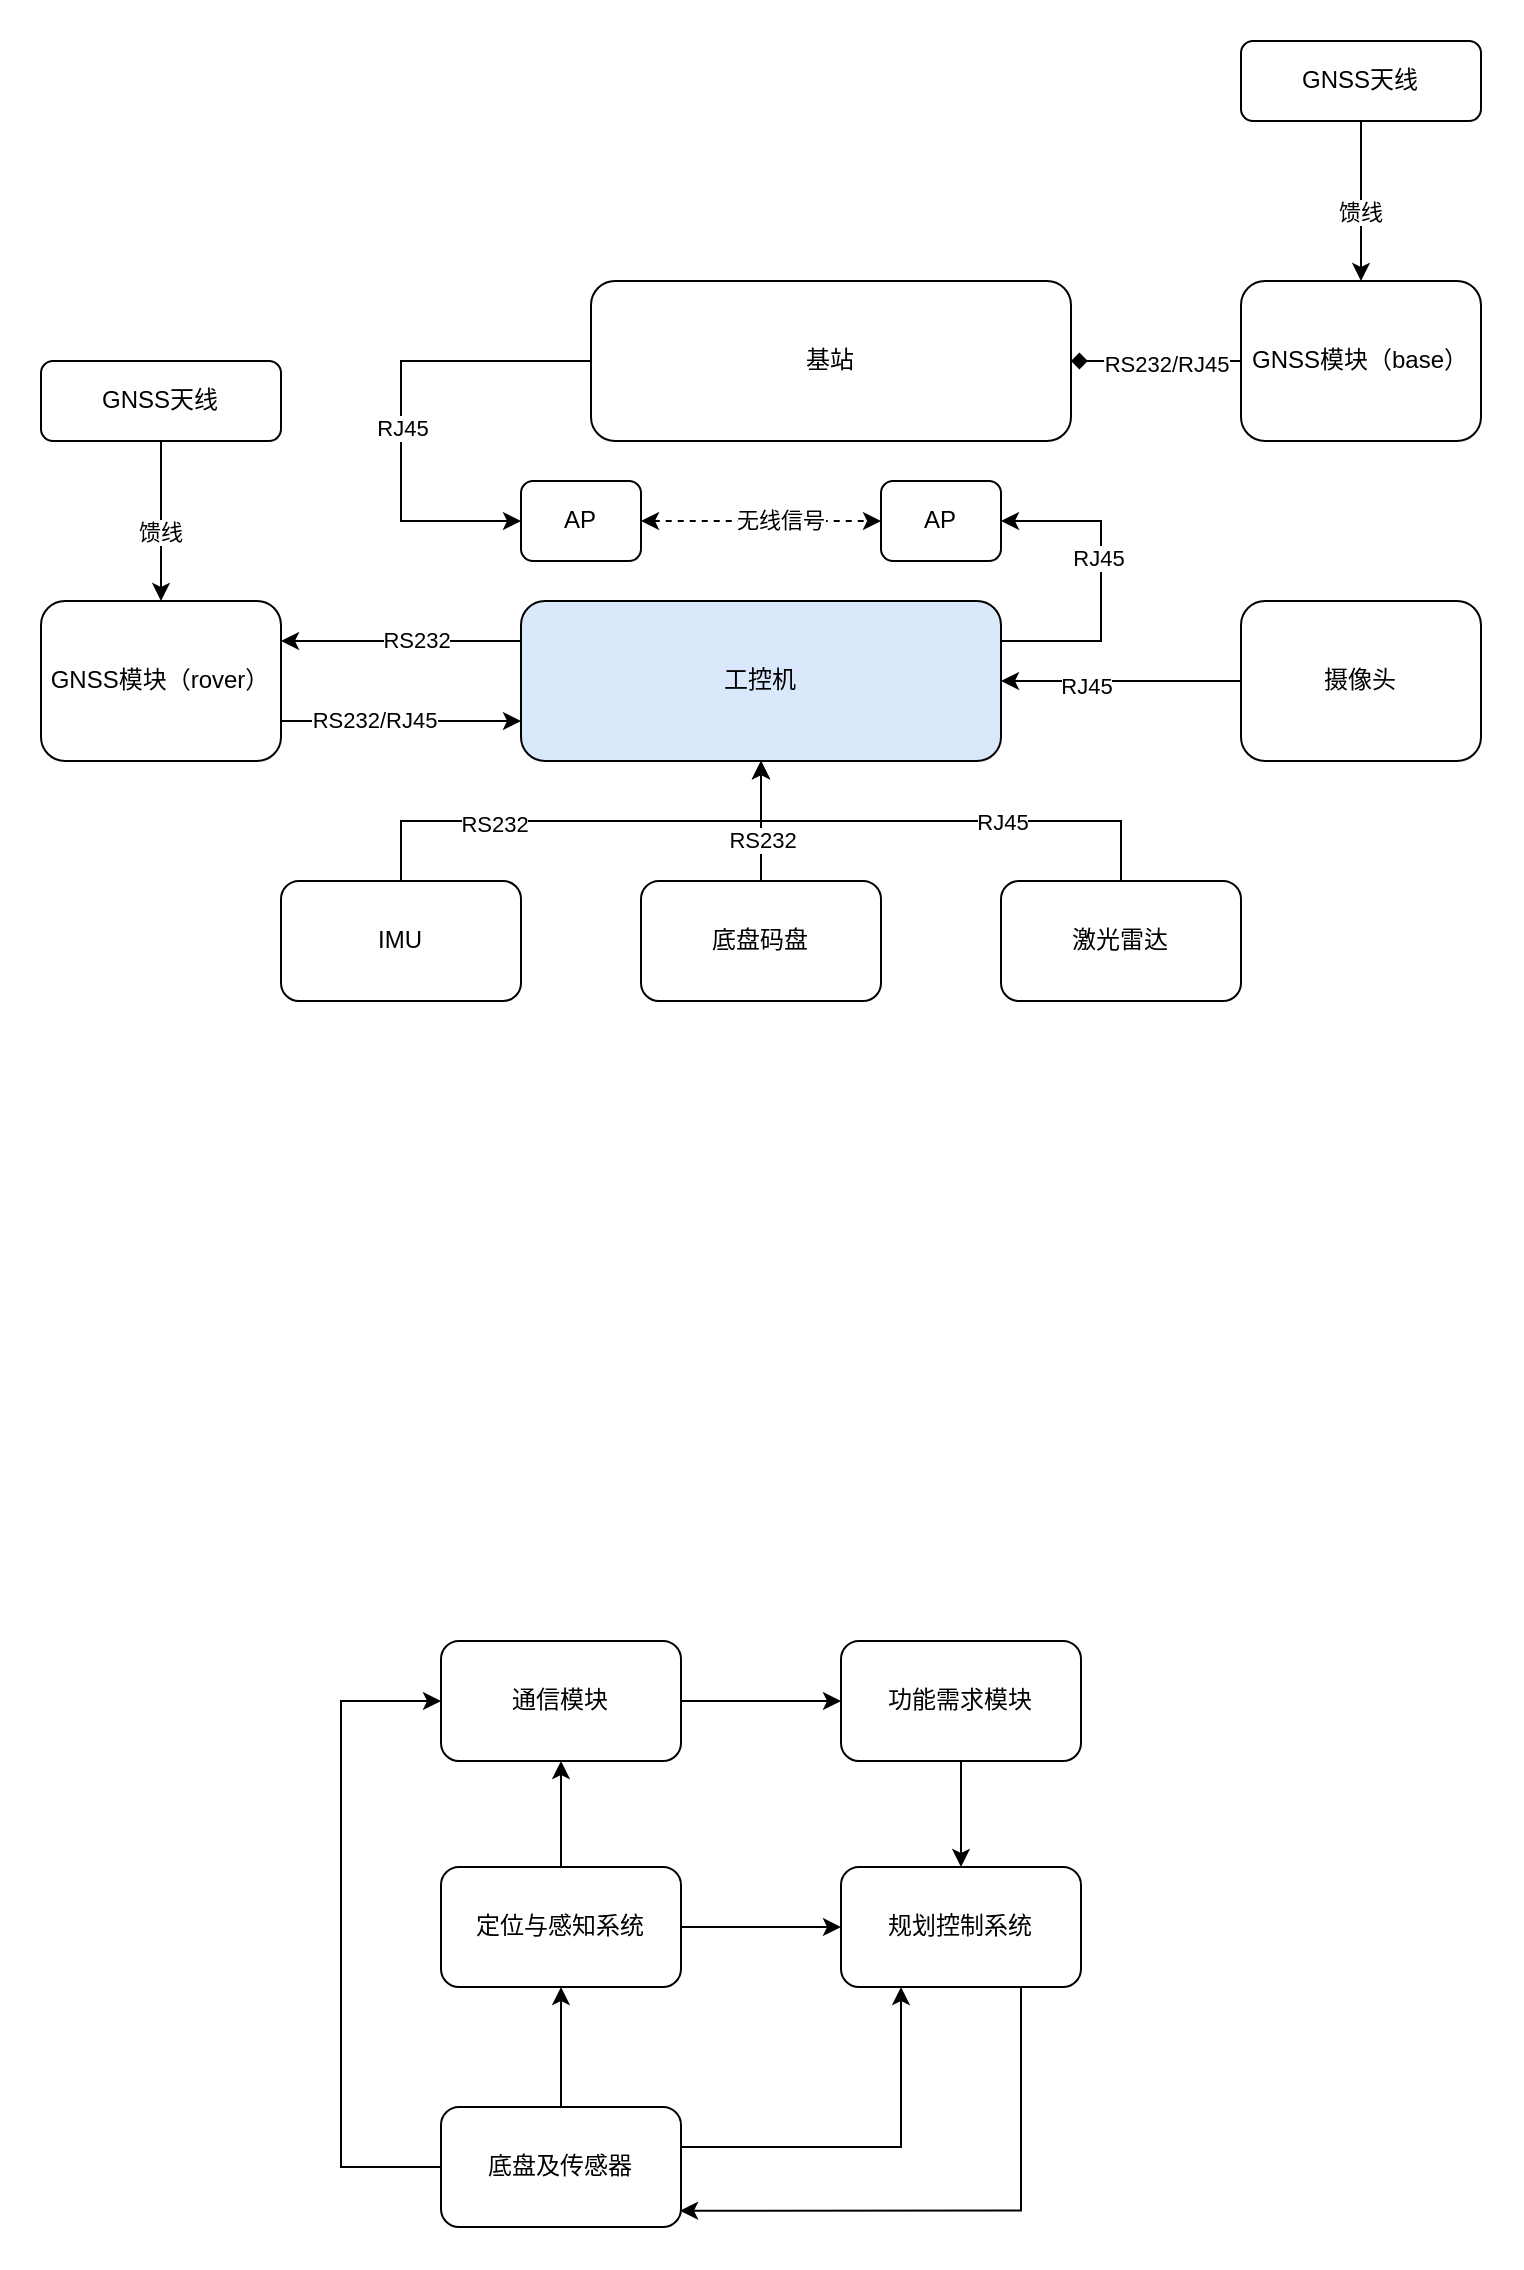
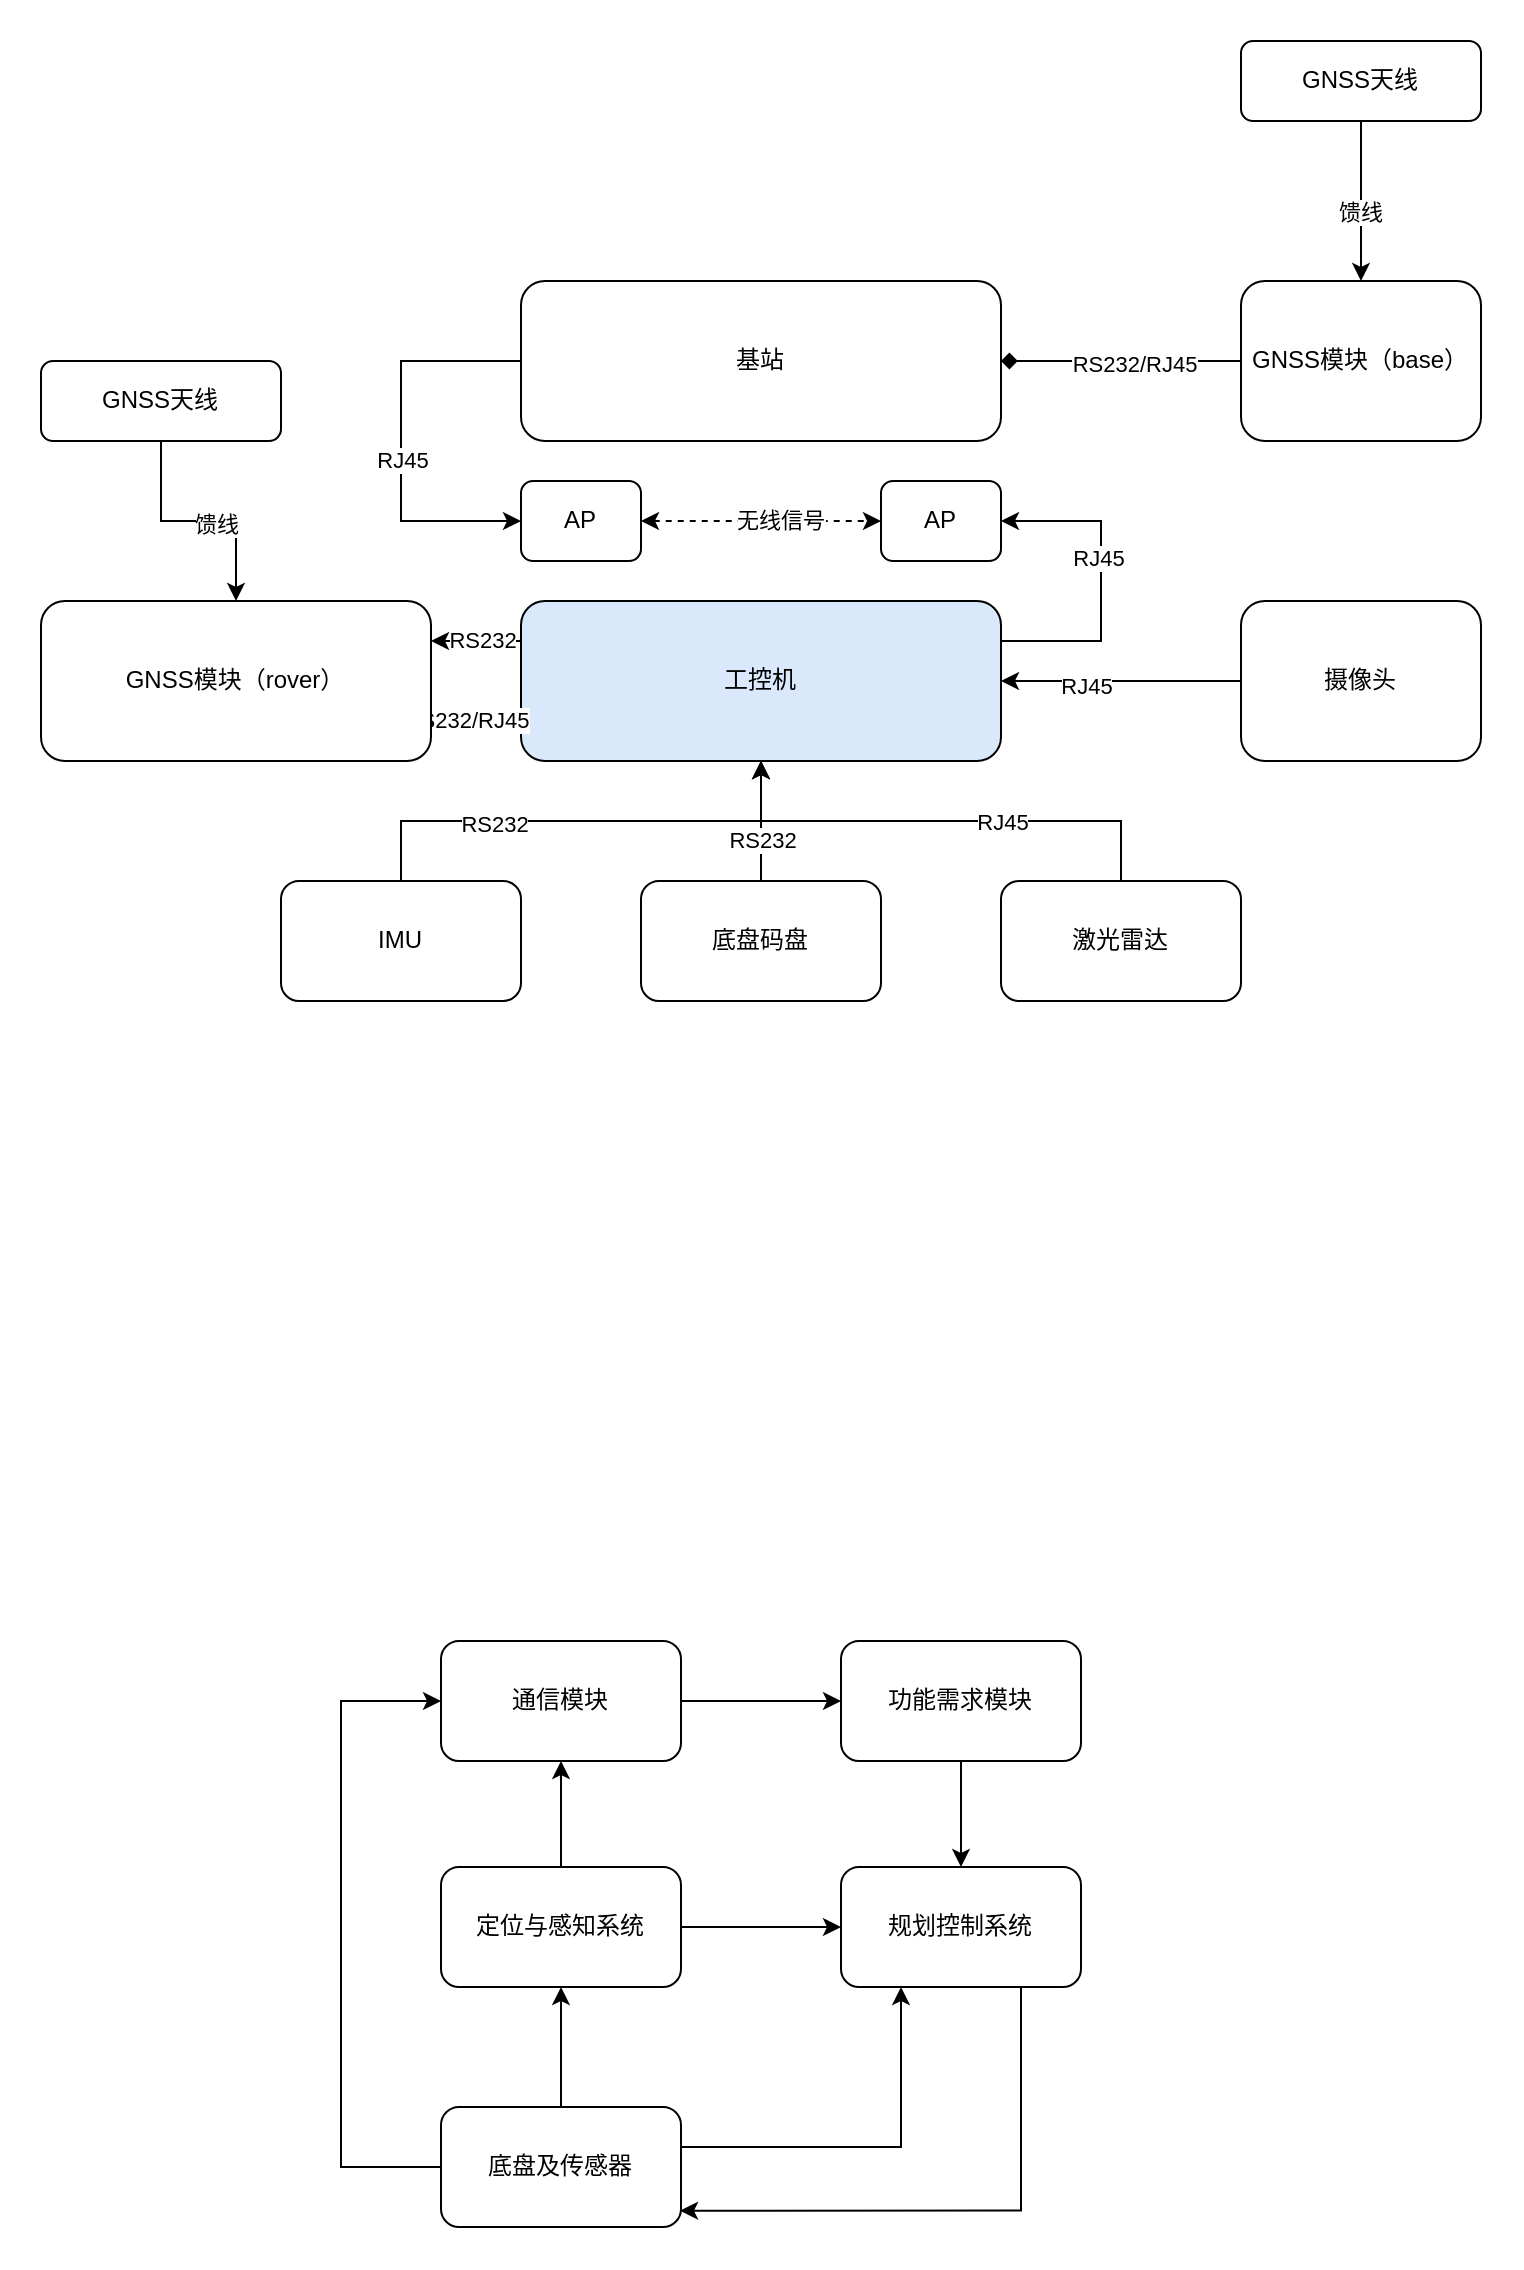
- <mxCell id="34" value="基站" style="rounded=1;whiteSpace=wrap;html=1;" vertex="1" parent="1"><mxGeometry x="295" y="140" width="240" height="80" as="geometry" /></mxCell>
+ <mxCell id="34" value="基站" style="rounded=1;whiteSpace=wrap;html=1;" vertex="1" parent="1"><mxGeometry x="260" y="140" width="240" height="80" as="geometry" /></mxCell>
- <mxCell id="10" value="GNSS模块（rover）" style="rounded=1;whiteSpace=wrap;html=1;" vertex="1" parent="1"><mxGeometry x="20" y="300" width="120" height="80" as="geometry" /></mxCell>
+ <mxCell id="10" value="GNSS模块（rover）" style="rounded=1;whiteSpace=wrap;html=1;" vertex="1" parent="1"><mxGeometry x="20" y="300" width="195" height="80" as="geometry" /></mxCell>
